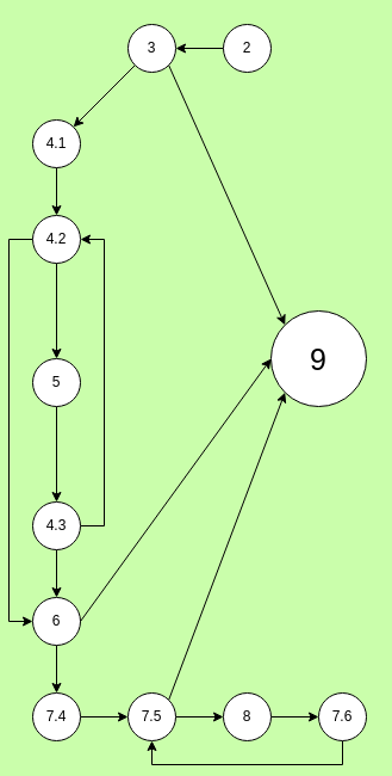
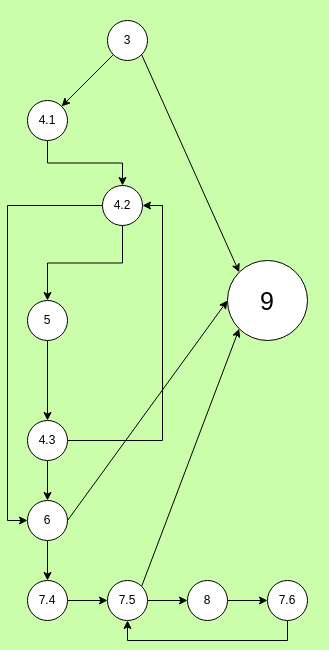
- <mxCell id="2" style="edgeStyle=orthogonalEdgeStyle;rounded=0;orthogonalLoop=1;jettySize=auto;html=1;exitX=0;exitY=0.5;exitDx=0;exitDy=0;entryX=1;entryY=0.5;entryDx=0;entryDy=0;" edge="1" parent="1" source="3" target="6"><mxGeometry relative="1" as="geometry" /></mxCell>
- <mxCell id="3" value="&lt;font style=&quot;font-size: 12px;&quot;&gt;2&lt;/font&gt;" style="ellipse;whiteSpace=wrap;html=1;aspect=fixed;" parent="1" vertex="1"><mxGeometry x="180" y="20" width="40" height="40" as="geometry" /></mxCell>
- <mxCell id="12" value="4.2" style="ellipse;whiteSpace=wrap;html=1;aspect=fixed;" vertex="1" parent="1"><mxGeometry x="20" y="180" width="40" height="40" as="geometry" /></mxCell>
+ <mxCell id="12" value="4.2" style="ellipse;whiteSpace=wrap;html=1;aspect=fixed;" vertex="1" parent="1"><mxGeometry x="95" y="185" width="40" height="40" as="geometry" /></mxCell>
